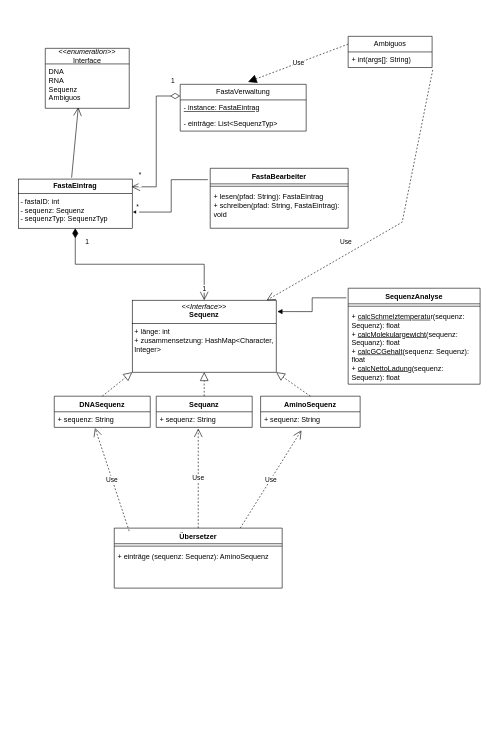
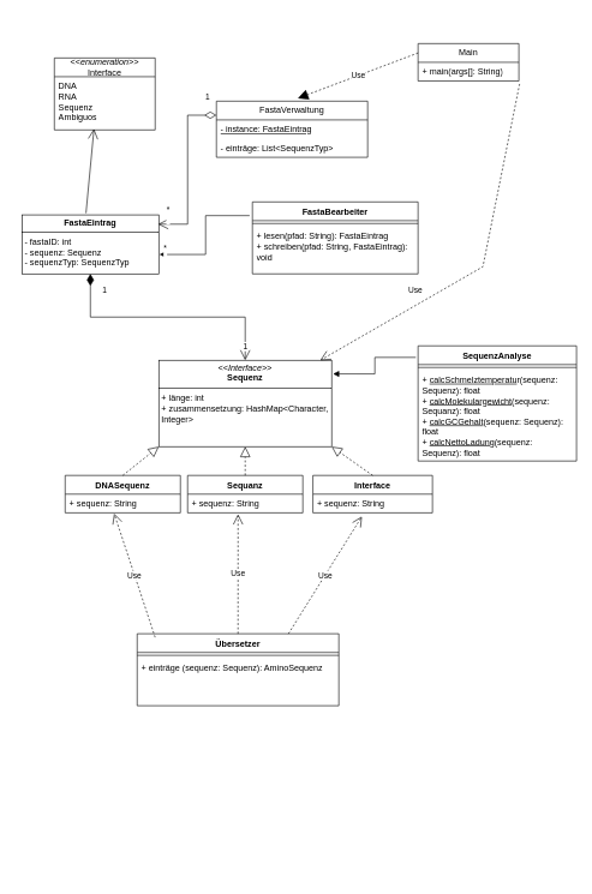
- <mxCell id="35" value="Ambiguos" style="swimlane;fontStyle=0;childLayout=stackLayout;horizontal=1;startSize=26;fillColor=none;horizontalStack=0;resizeParent=1;resizeParentMax=0;resizeLast=0;collapsible=1;marginBottom=0;whiteSpace=wrap;html=1;" vertex="1" parent="1"><mxGeometry x="580" y="60" width="140" height="52" as="geometry" /></mxCell>
+ <mxCell id="35" value="Main" style="swimlane;fontStyle=0;childLayout=stackLayout;horizontal=1;startSize=26;fillColor=none;horizontalStack=0;resizeParent=1;resizeParentMax=0;resizeLast=0;collapsible=1;marginBottom=0;whiteSpace=wrap;html=1;" vertex="1" parent="1"><mxGeometry x="580" y="60" width="140" height="52" as="geometry" /></mxCell>
- <mxCell id="36" value="+ int(args[]: String)" style="text;strokeColor=none;fillColor=none;align=left;verticalAlign=top;spacingLeft=4;spacingRight=4;overflow=hidden;rotatable=0;points=[[0,0.5],[1,0.5]];portConstraint=eastwest;whiteSpace=wrap;html=1;" vertex="1" parent="35"><mxGeometry y="26" width="140" height="26" as="geometry" /></mxCell>
+ <mxCell id="36" value="+ main(args[]: String)" style="text;strokeColor=none;fillColor=none;align=left;verticalAlign=top;spacingLeft=4;spacingRight=4;overflow=hidden;rotatable=0;points=[[0,0.5],[1,0.5]];portConstraint=eastwest;whiteSpace=wrap;html=1;" vertex="1" parent="35"><mxGeometry y="26" width="140" height="26" as="geometry" /></mxCell>
- <mxCell id="8" value="AminoSequenz" style="swimlane;fontStyle=1;align=center;verticalAlign=top;childLayout=stackLayout;horizontal=1;startSize=26;horizontalStack=0;resizeParent=1;resizeParentMax=0;resizeLast=0;collapsible=1;marginBottom=0;whiteSpace=wrap;html=1;" vertex="1" parent="1"><mxGeometry x="434" y="660" width="166" height="52" as="geometry" /></mxCell>
+ <mxCell id="8" value="Interface" style="swimlane;fontStyle=1;align=center;verticalAlign=top;childLayout=stackLayout;horizontal=1;startSize=26;horizontalStack=0;resizeParent=1;resizeParentMax=0;resizeLast=0;collapsible=1;marginBottom=0;whiteSpace=wrap;html=1;" vertex="1" parent="1"><mxGeometry x="434" y="660" width="166" height="52" as="geometry" /></mxCell>
